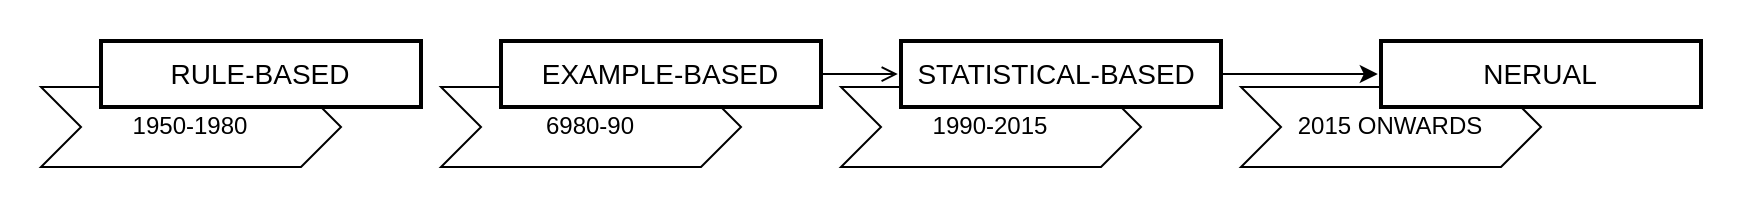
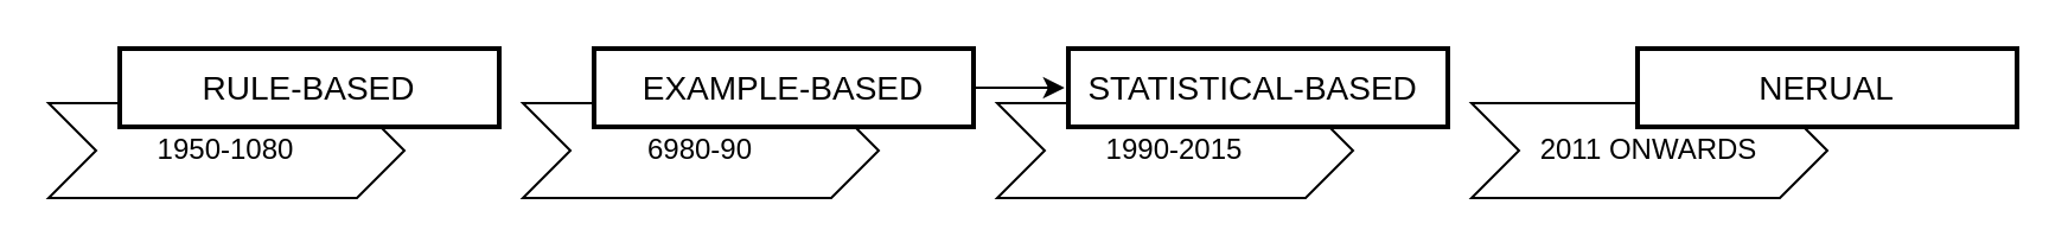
- <mxCell id="9" value="" style="edgeStyle=orthogonalEdgeStyle;rounded=0;orthogonalLoop=1;jettySize=auto;html=1;entryX=-0.01;entryY=0.501;entryDx=0;entryDy=0;entryPerimeter=0;exitX=1;exitY=0.5;exitDx=0;exitDy=0;endArrow=open;" edge="1" target="8" parent="1" source="7"><mxGeometry relative="1" as="geometry"><mxPoint x="490" y="37" as="sourcePoint" /></mxGeometry></mxCell>
+ <mxCell id="9" value="" style="edgeStyle=orthogonalEdgeStyle;rounded=0;orthogonalLoop=1;jettySize=auto;html=1;entryX=-0.01;entryY=0.501;entryDx=0;entryDy=0;entryPerimeter=0;exitX=1;exitY=0.5;exitDx=0;exitDy=0;" edge="1" target="8" parent="1" source="7"><mxGeometry relative="1" as="geometry"><mxPoint x="490" y="37" as="sourcePoint" /></mxGeometry></mxCell>
- <mxCell id="11" value="" style="edgeStyle=orthogonalEdgeStyle;rounded=0;orthogonalLoop=1;jettySize=auto;html=1;entryX=-0.01;entryY=0.501;entryDx=0;entryDy=0;entryPerimeter=0;exitX=1;exitY=0.5;exitDx=0;exitDy=0;" edge="1" target="10" parent="1" source="8"><mxGeometry relative="1" as="geometry"><mxPoint x="730" y="37" as="sourcePoint" /></mxGeometry></mxCell>
- <mxCell id="5" value="1950-1980" style="shape=step;perimeter=stepPerimeter;whiteSpace=wrap;html=1;fixedSize=1;" vertex="1" parent="1"><mxGeometry x="20" y="43" width="150" height="40" as="geometry" /></mxCell>
+ <mxCell id="5" value="1950-1080" style="shape=step;perimeter=stepPerimeter;whiteSpace=wrap;html=1;fixedSize=1;" vertex="1" parent="1"><mxGeometry x="20" y="43" width="150" height="40" as="geometry" /></mxCell>
- <mxCell id="2" value="2015 ONWARDS" style="shape=step;perimeter=stepPerimeter;whiteSpace=wrap;html=1;fixedSize=1;" vertex="1" parent="1"><mxGeometry x="620" y="43" width="150" height="40" as="geometry" /></mxCell>
+ <mxCell id="2" value="2011 ONWARDS" style="shape=step;perimeter=stepPerimeter;whiteSpace=wrap;html=1;fixedSize=1;" vertex="1" parent="1"><mxGeometry x="620" y="43" width="150" height="40" as="geometry" /></mxCell>
